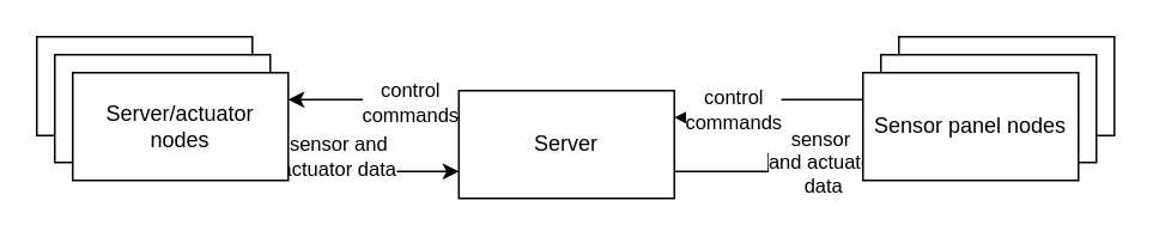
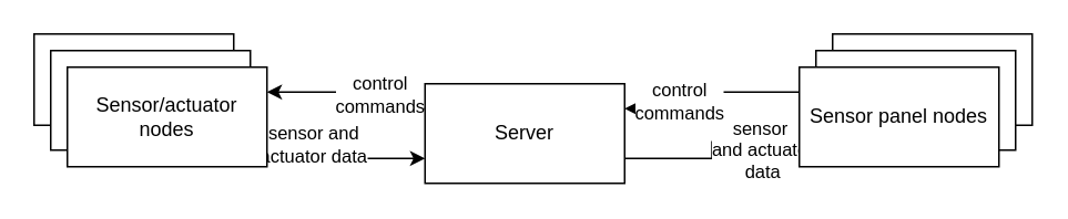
- <mxCell id="8" value="Server/actuator nodes" style="rounded=0;whiteSpace=wrap;html=1;" vertex="1" parent="1"><mxGeometry x="40" y="40" width="120" height="60" as="geometry" /></mxCell>
+ <mxCell id="8" value="Sensor/actuator nodes" style="rounded=0;whiteSpace=wrap;html=1;" vertex="1" parent="1"><mxGeometry x="40" y="40" width="120" height="60" as="geometry" /></mxCell>
